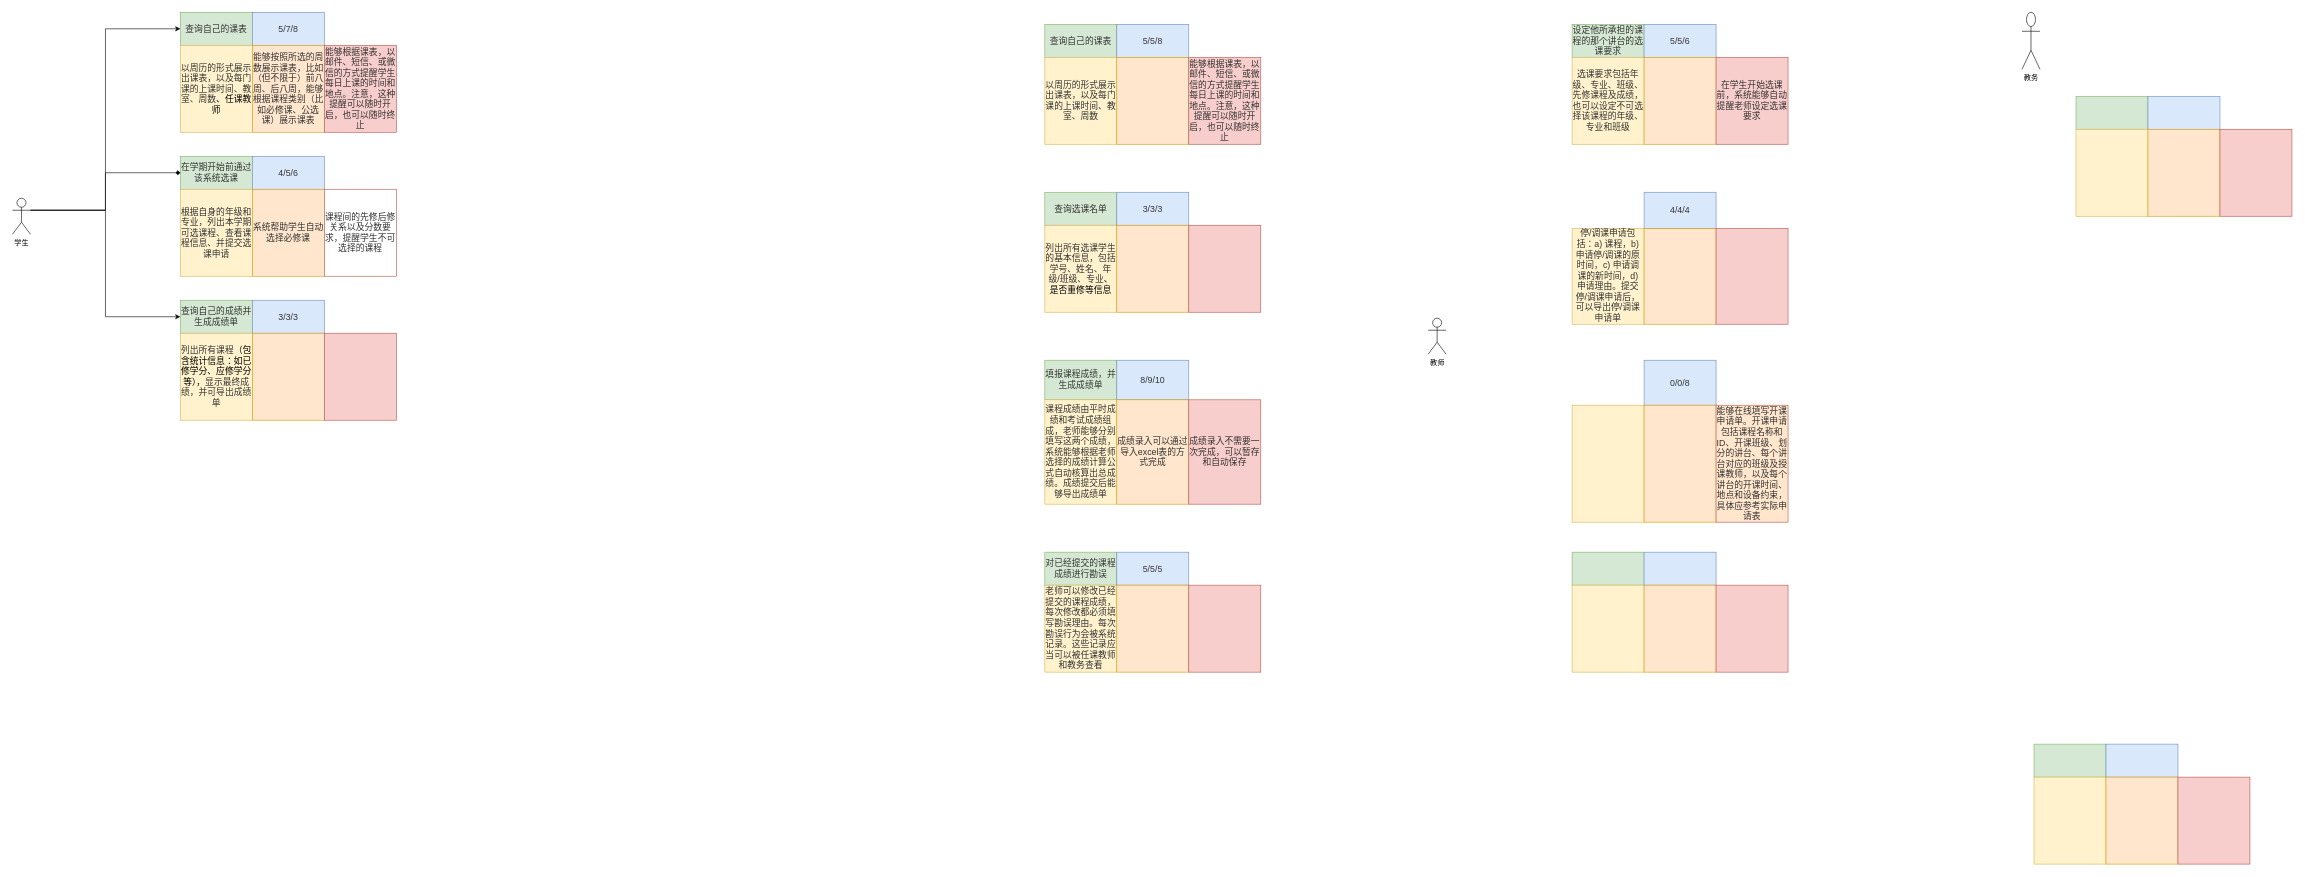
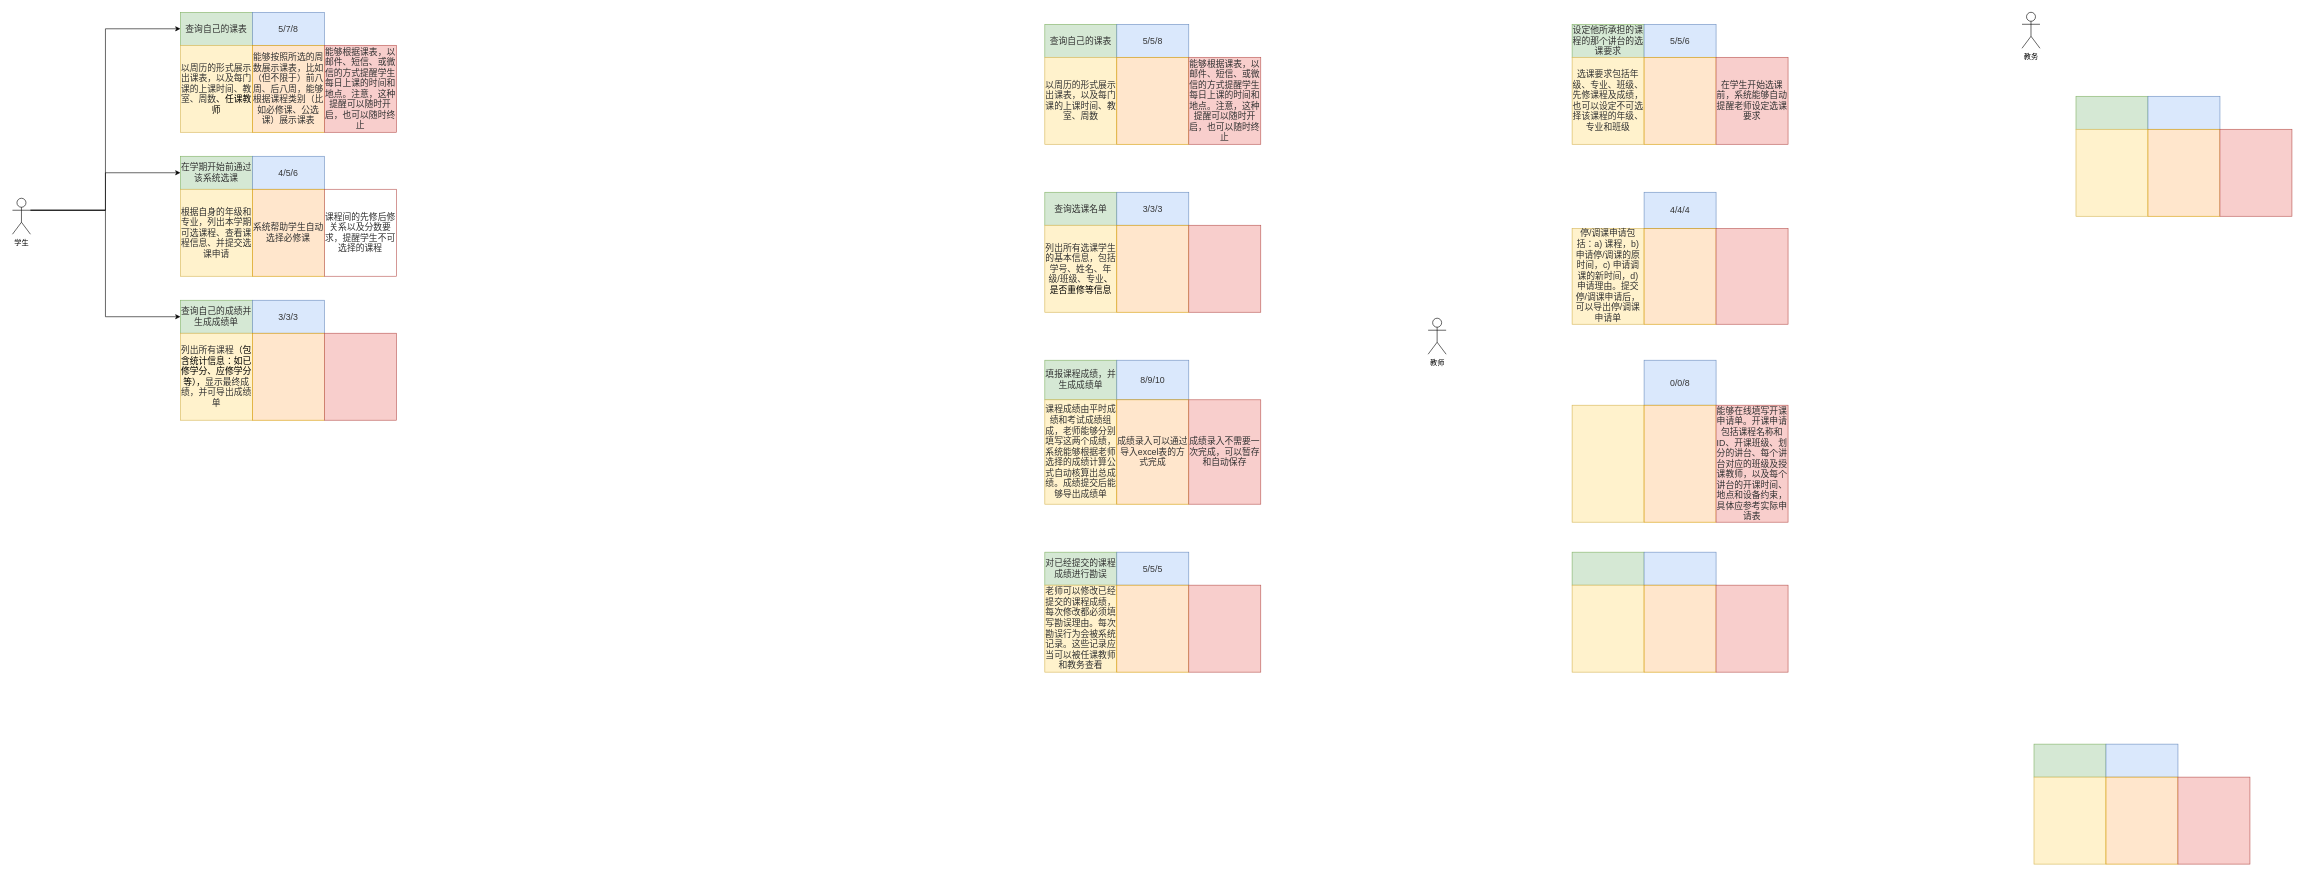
- <mxCell id="3" value="教务" style="shape=umlActor;verticalLabelPosition=bottom;verticalAlign=top;html=1;outlineConnect=0;" parent="1" vertex="1"><mxGeometry x="3370" y="20" width="30" height="95" as="geometry" /></mxCell>
+ <mxCell id="3" value="教务" style="shape=umlActor;verticalLabelPosition=bottom;verticalAlign=top;html=1;outlineConnect=0;" parent="1" vertex="1"><mxGeometry x="3370" y="20" width="30" height="60" as="geometry" /></mxCell>
- <mxCell id="19" style="edgeStyle=orthogonalEdgeStyle;rounded=0;orthogonalLoop=1;jettySize=auto;html=1;exitX=1;exitY=0.333;exitDx=0;exitDy=0;exitPerimeter=0;entryX=0;entryY=0.5;entryDx=0;entryDy=0;endArrow=diamond;" edge="1" parent="4" source="5" target="14"><mxGeometry relative="1" as="geometry" /></mxCell>
+ <mxCell id="19" style="edgeStyle=orthogonalEdgeStyle;rounded=0;orthogonalLoop=1;jettySize=auto;html=1;exitX=1;exitY=0.333;exitDx=0;exitDy=0;exitPerimeter=0;entryX=0;entryY=0.5;entryDx=0;entryDy=0;" edge="1" parent="4" source="5" target="14"><mxGeometry relative="1" as="geometry" /></mxCell>
- <mxCell id="84" value="&lt;span style=&quot;font-size: 11.0pt ; font-family: &amp;#34;微软雅黑&amp;#34; , sans-serif ; color: #333333&quot;&gt;能够在线填写开课申请单。开课申请包括课程名称和&lt;span lang=&quot;EN-US&quot;&gt;ID&lt;/span&gt;、开课班级、划分的讲台、每个讲台对应的班级及授课教师，以及每个讲台的开课时间、地点和设备约束，具体应参考实际申请表&lt;/span&gt;" style="rounded=0;whiteSpace=wrap;html=1;fillColor=#ffe6cc;strokeColor=#b85450;" vertex="1" parent="80"><mxGeometry x="240" y="75" width="120" height="195" as="geometry" /></mxCell>
+ <mxCell id="84" value="&lt;span style=&quot;font-size: 11.0pt ; font-family: &amp;#34;微软雅黑&amp;#34; , sans-serif ; color: #333333&quot;&gt;能够在线填写开课申请单。开课申请包括课程名称和&lt;span lang=&quot;EN-US&quot;&gt;ID&lt;/span&gt;、开课班级、划分的讲台、每个讲台对应的班级及授课教师，以及每个讲台的开课时间、地点和设备约束，具体应参考实际申请表&lt;/span&gt;" style="rounded=0;whiteSpace=wrap;html=1;fillColor=#f8cecc;strokeColor=#b85450;" vertex="1" parent="80"><mxGeometry x="240" y="75" width="120" height="195" as="geometry" /></mxCell>
